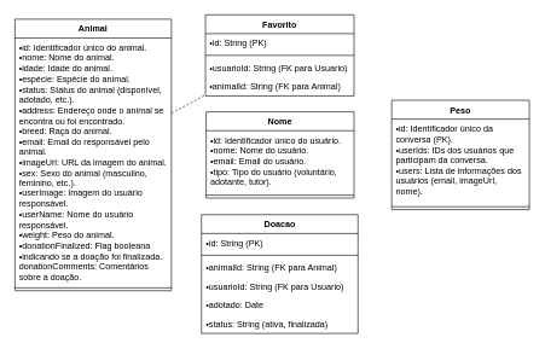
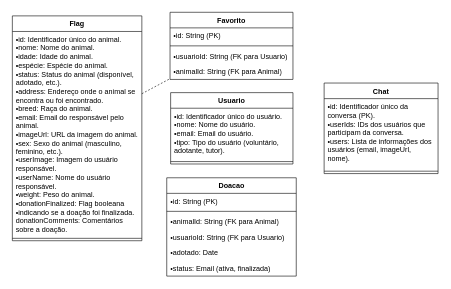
- <mxCell id="2" value="Animal" style="swimlane;fontStyle=1;align=center;verticalAlign=top;childLayout=stackLayout;horizontal=1;startSize=26;horizontalStack=0;resizeParent=1;resizeParentMax=0;resizeLast=0;collapsible=1;marginBottom=0;whiteSpace=wrap;html=1;" parent="1" vertex="1"><mxGeometry x="20" y="26" width="216" height="375" as="geometry"><mxRectangle x="330" y="300" width="100" height="30" as="alternateBounds" /></mxGeometry></mxCell>
+ <mxCell id="2" value="Flag" style="swimlane;fontStyle=1;align=center;verticalAlign=top;childLayout=stackLayout;horizontal=1;startSize=26;horizontalStack=0;resizeParent=1;resizeParentMax=0;resizeLast=0;collapsible=1;marginBottom=0;whiteSpace=wrap;html=1;" parent="1" vertex="1"><mxGeometry x="20" y="26" width="216" height="375" as="geometry"><mxRectangle x="330" y="300" width="100" height="30" as="alternateBounds" /></mxGeometry></mxCell>
- <mxCell id="20" value="Peso" style="swimlane;fontStyle=1;align=center;verticalAlign=top;childLayout=stackLayout;horizontal=1;startSize=26;horizontalStack=0;resizeParent=1;resizeParentMax=0;resizeLast=0;collapsible=1;marginBottom=0;whiteSpace=wrap;html=1;" vertex="1" parent="1"><mxGeometry x="540" y="138" width="190" height="151" as="geometry"><mxRectangle x="330" y="300" width="100" height="30" as="alternateBounds" /></mxGeometry></mxCell>
+ <mxCell id="20" value="Chat" style="swimlane;fontStyle=1;align=center;verticalAlign=top;childLayout=stackLayout;horizontal=1;startSize=26;horizontalStack=0;resizeParent=1;resizeParentMax=0;resizeLast=0;collapsible=1;marginBottom=0;whiteSpace=wrap;html=1;" vertex="1" parent="1"><mxGeometry x="540" y="138" width="190" height="151" as="geometry"><mxRectangle x="330" y="300" width="100" height="30" as="alternateBounds" /></mxGeometry></mxCell>
- <mxCell id="12" value="Nome" style="swimlane;fontStyle=1;align=center;verticalAlign=top;childLayout=stackLayout;horizontal=1;startSize=26;horizontalStack=0;resizeParent=1;resizeParentMax=0;resizeLast=0;collapsible=1;marginBottom=0;whiteSpace=wrap;html=1;" parent="1" vertex="1"><mxGeometry x="284" y="154" width="204" height="119" as="geometry"><mxRectangle x="330" y="300" width="100" height="30" as="alternateBounds" /></mxGeometry></mxCell>
+ <mxCell id="12" value="Usuario" style="swimlane;fontStyle=1;align=center;verticalAlign=top;childLayout=stackLayout;horizontal=1;startSize=26;horizontalStack=0;resizeParent=1;resizeParentMax=0;resizeLast=0;collapsible=1;marginBottom=0;whiteSpace=wrap;html=1;" parent="1" vertex="1"><mxGeometry x="284" y="154" width="204" height="119" as="geometry"><mxRectangle x="330" y="300" width="100" height="30" as="alternateBounds" /></mxGeometry></mxCell>
- <mxCell id="11" value="•status: String (ativa, finalizada)" style="text;strokeColor=none;fillColor=none;align=left;verticalAlign=top;spacingLeft=4;spacingRight=4;overflow=hidden;rotatable=0;points=[[0,0.5],[1,0.5]];portConstraint=eastwest;whiteSpace=wrap;html=1;" parent="5" vertex="1"><mxGeometry y="138" width="216" height="26" as="geometry" /></mxCell>
+ <mxCell id="11" value="•status: Email (ativa, finalizada)" style="text;strokeColor=none;fillColor=none;align=left;verticalAlign=top;spacingLeft=4;spacingRight=4;overflow=hidden;rotatable=0;points=[[0,0.5],[1,0.5]];portConstraint=eastwest;whiteSpace=wrap;html=1;" parent="5" vertex="1"><mxGeometry y="138" width="216" height="26" as="geometry" /></mxCell>
